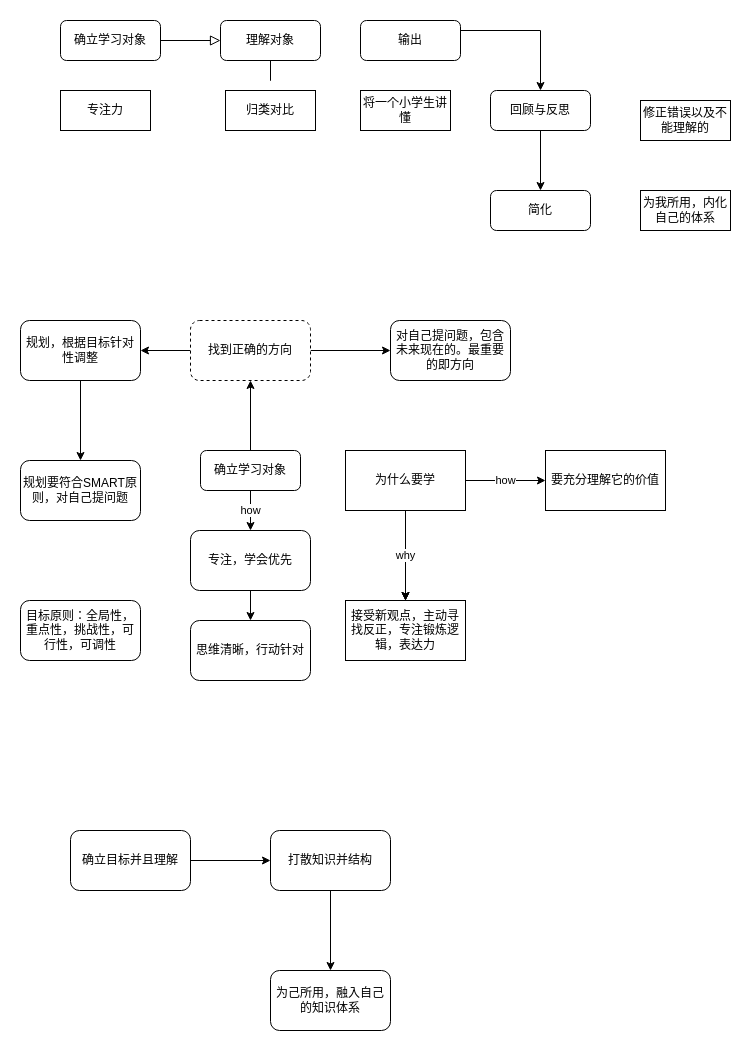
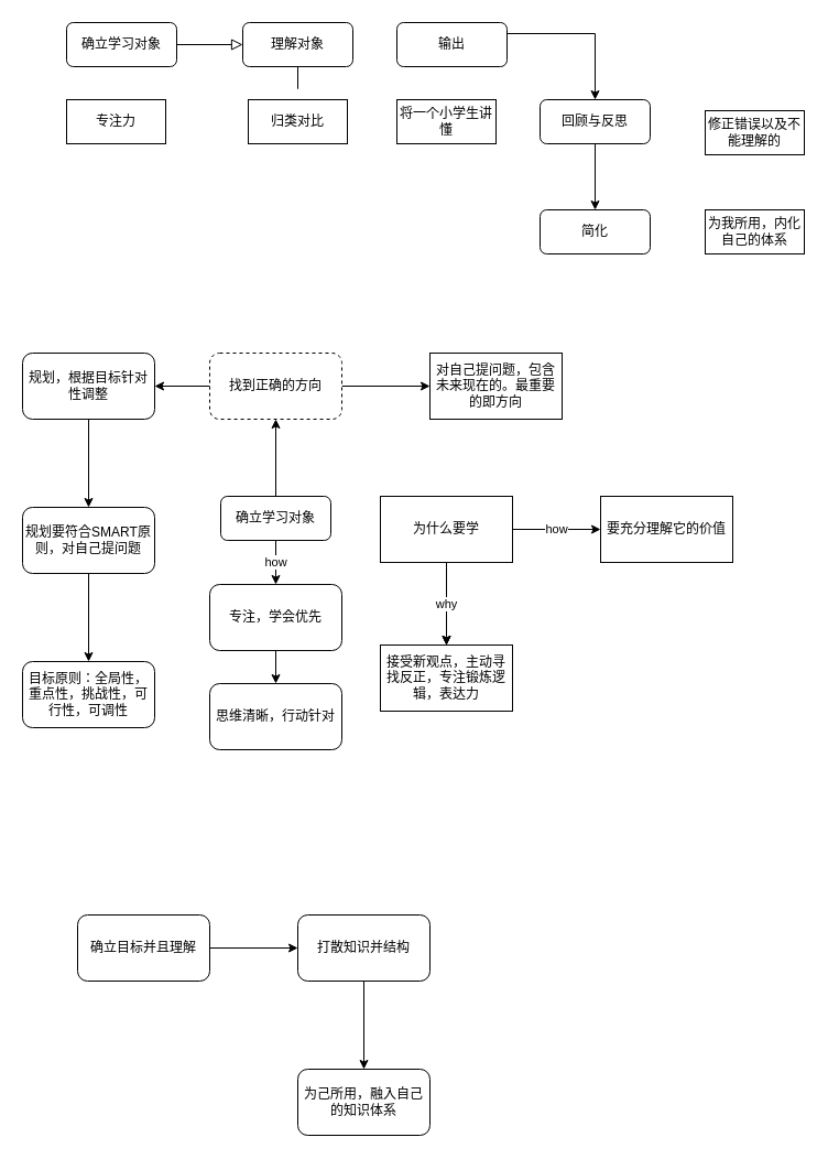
- <mxCell id="32" value="对自己提问题，包含未来现在的。最重要的即方向" style="whiteSpace=wrap;html=1;rounded=1;glass=0;strokeWidth=1;shadow=0;" vertex="1" parent="1"><mxGeometry x="390" y="320" width="120" height="60" as="geometry" /></mxCell>
+ <mxCell id="32" value="对自己提问题，包含未来现在的。最重要的即方向" style="whiteSpace=wrap;html=1;glass=0;strokeWidth=1;shadow=0;rounded=0;" vertex="1" parent="1"><mxGeometry x="390" y="320" width="120" height="60" as="geometry" /></mxCell>
+ <mxCell id="35" value="" style="edgeStyle=orthogonalEdgeStyle;rounded=0;orthogonalLoop=1;jettySize=auto;html=1;" edge="1" parent="1" source="36" target="37"><mxGeometry relative="1" as="geometry" /></mxCell>
- <mxCell id="25" value="接受新观点，主动寻找反正，专注锻炼逻辑，表达力" style="whiteSpace=wrap;html=1;" vertex="1" parent="1"><mxGeometry x="345" y="600" width="120" height="60" as="geometry" /></mxCell>
+ <mxCell id="25" value="接受新观点，主动寻找反正，专注锻炼逻辑，表达力" style="whiteSpace=wrap;html=1;" vertex="1" parent="1"><mxGeometry x="345" y="585" width="120" height="60" as="geometry" /></mxCell>
